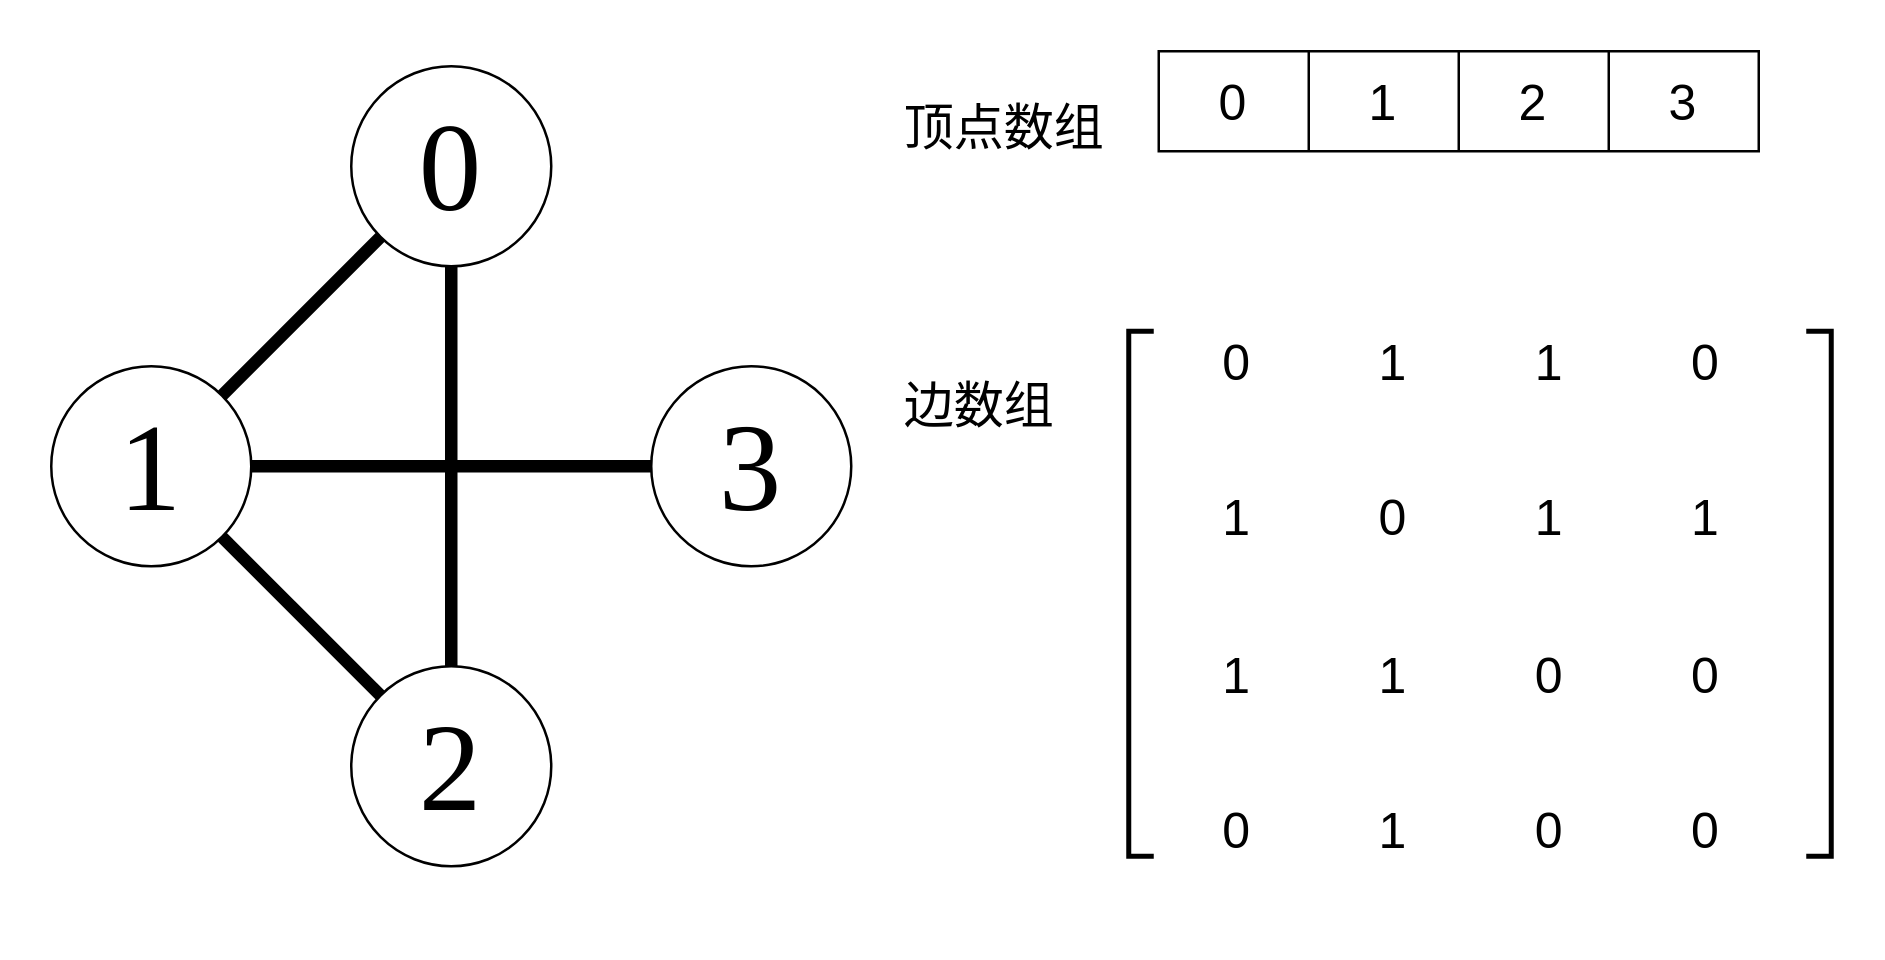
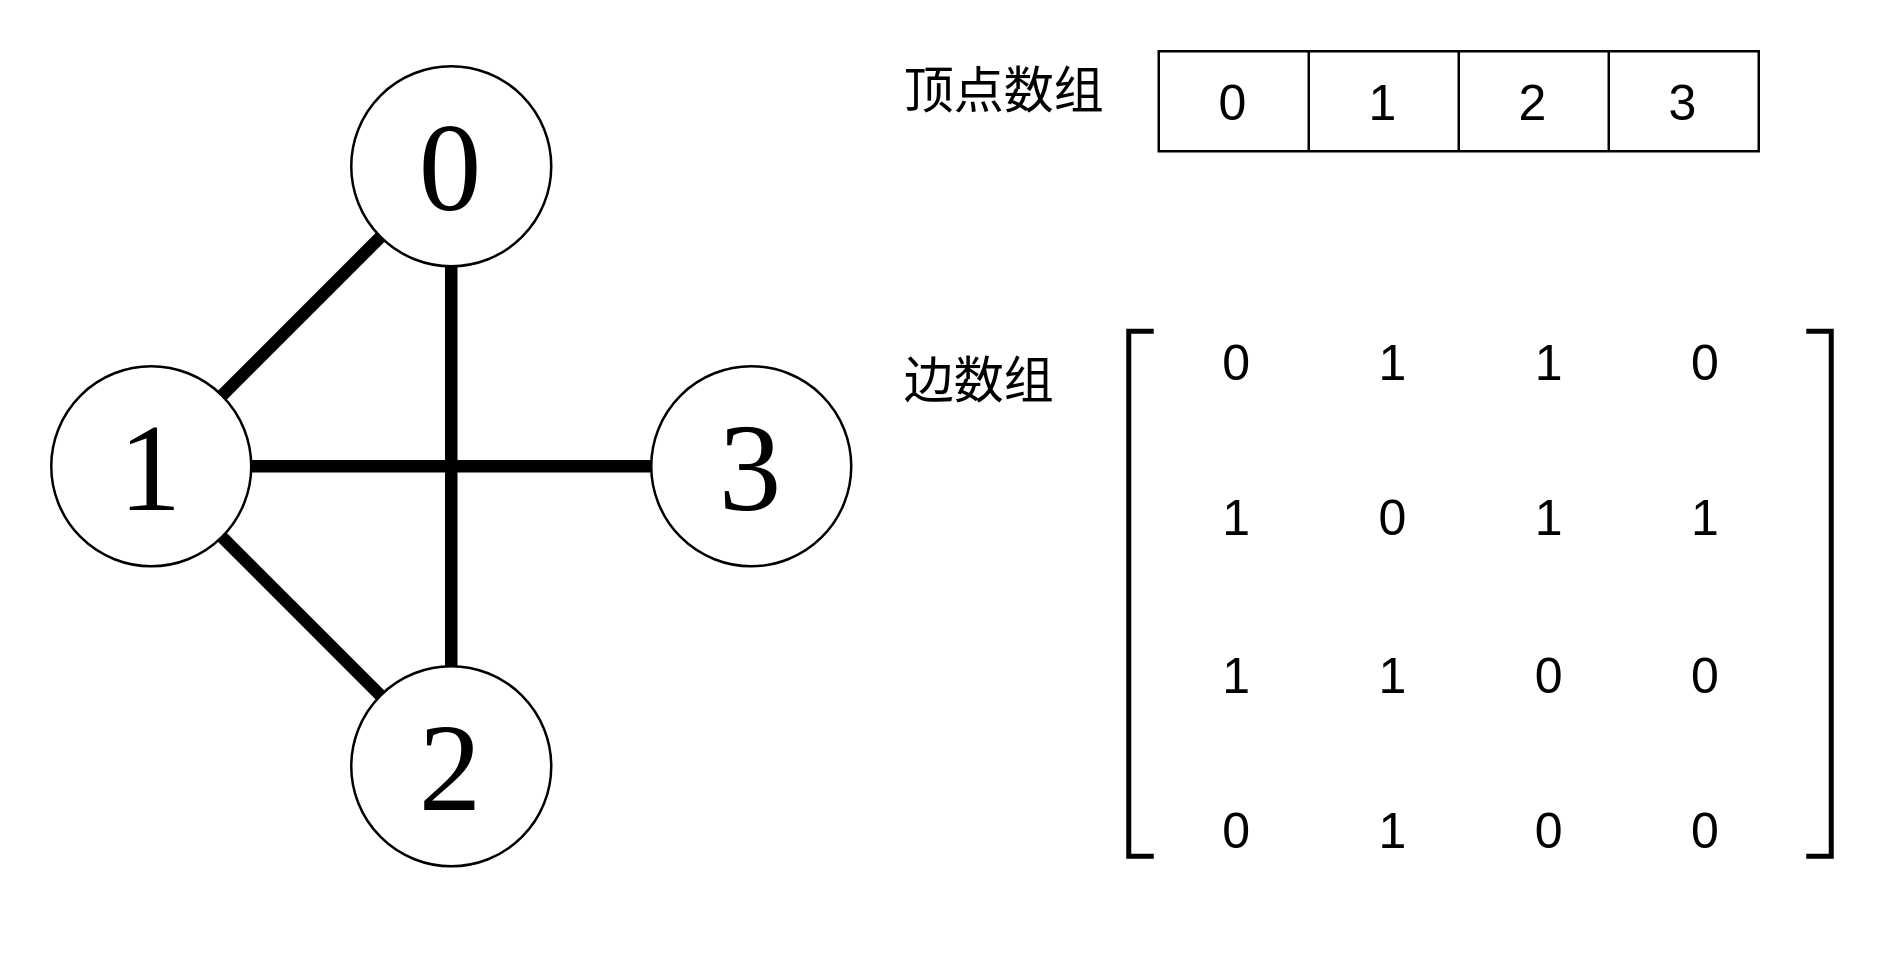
- <mxCell id="39" value="顶点数组" style="text;html=1;resizable=0;autosize=1;align=center;verticalAlign=middle;points=[];fillColor=none;strokeColor=none;rounded=0;fontSize=20;" vertex="1" parent="1"><mxGeometry x="351" y="35" width="100" height="30" as="geometry" /></mxCell>
+ <mxCell id="39" value="顶点数组" style="text;html=1;resizable=0;autosize=1;align=center;verticalAlign=middle;points=[];fillColor=none;strokeColor=none;rounded=0;fontSize=20;" vertex="1" parent="1"><mxGeometry x="351" y="20" width="100" height="30" as="geometry" /></mxCell>
- <mxCell id="40" value="边数组" style="text;html=1;resizable=0;autosize=1;align=center;verticalAlign=middle;points=[];fillColor=none;strokeColor=none;rounded=0;fontSize=20;" vertex="1" parent="1"><mxGeometry x="351" y="146" width="80" height="30" as="geometry" /></mxCell>
+ <mxCell id="40" value="边数组" style="text;html=1;resizable=0;autosize=1;align=center;verticalAlign=middle;points=[];fillColor=none;strokeColor=none;rounded=0;fontSize=20;" vertex="1" parent="1"><mxGeometry x="351" y="136" width="80" height="30" as="geometry" /></mxCell>
